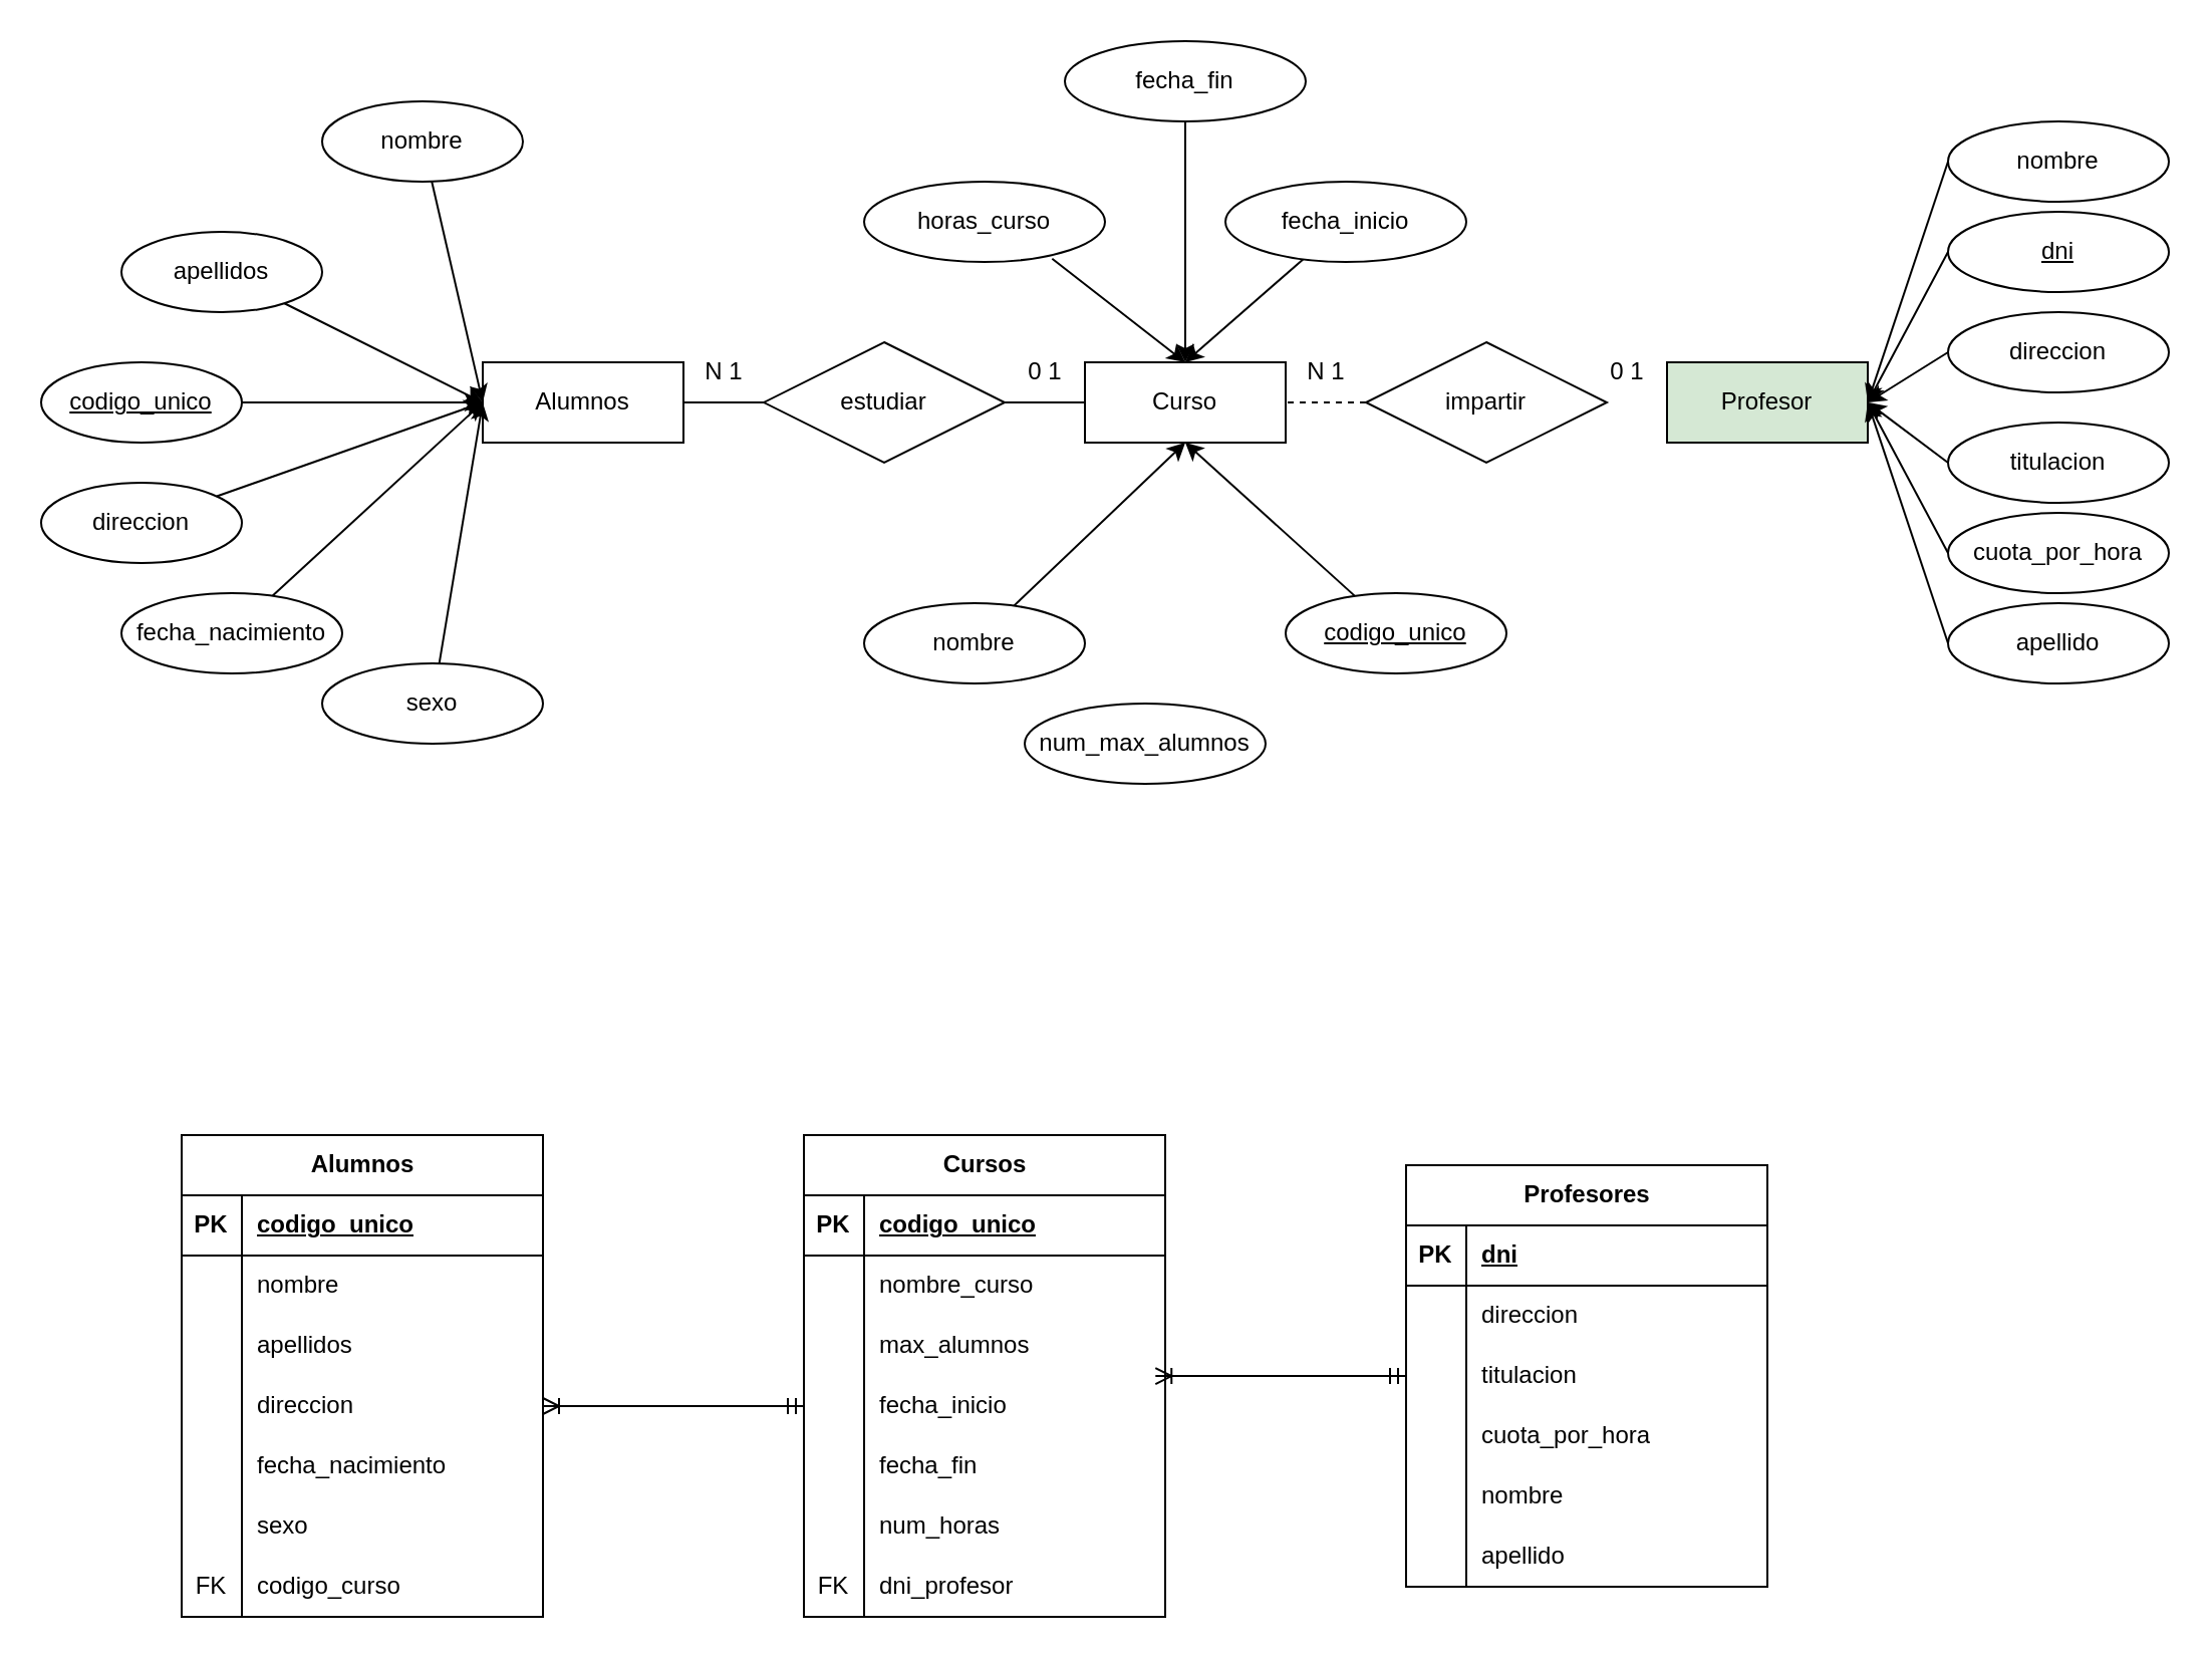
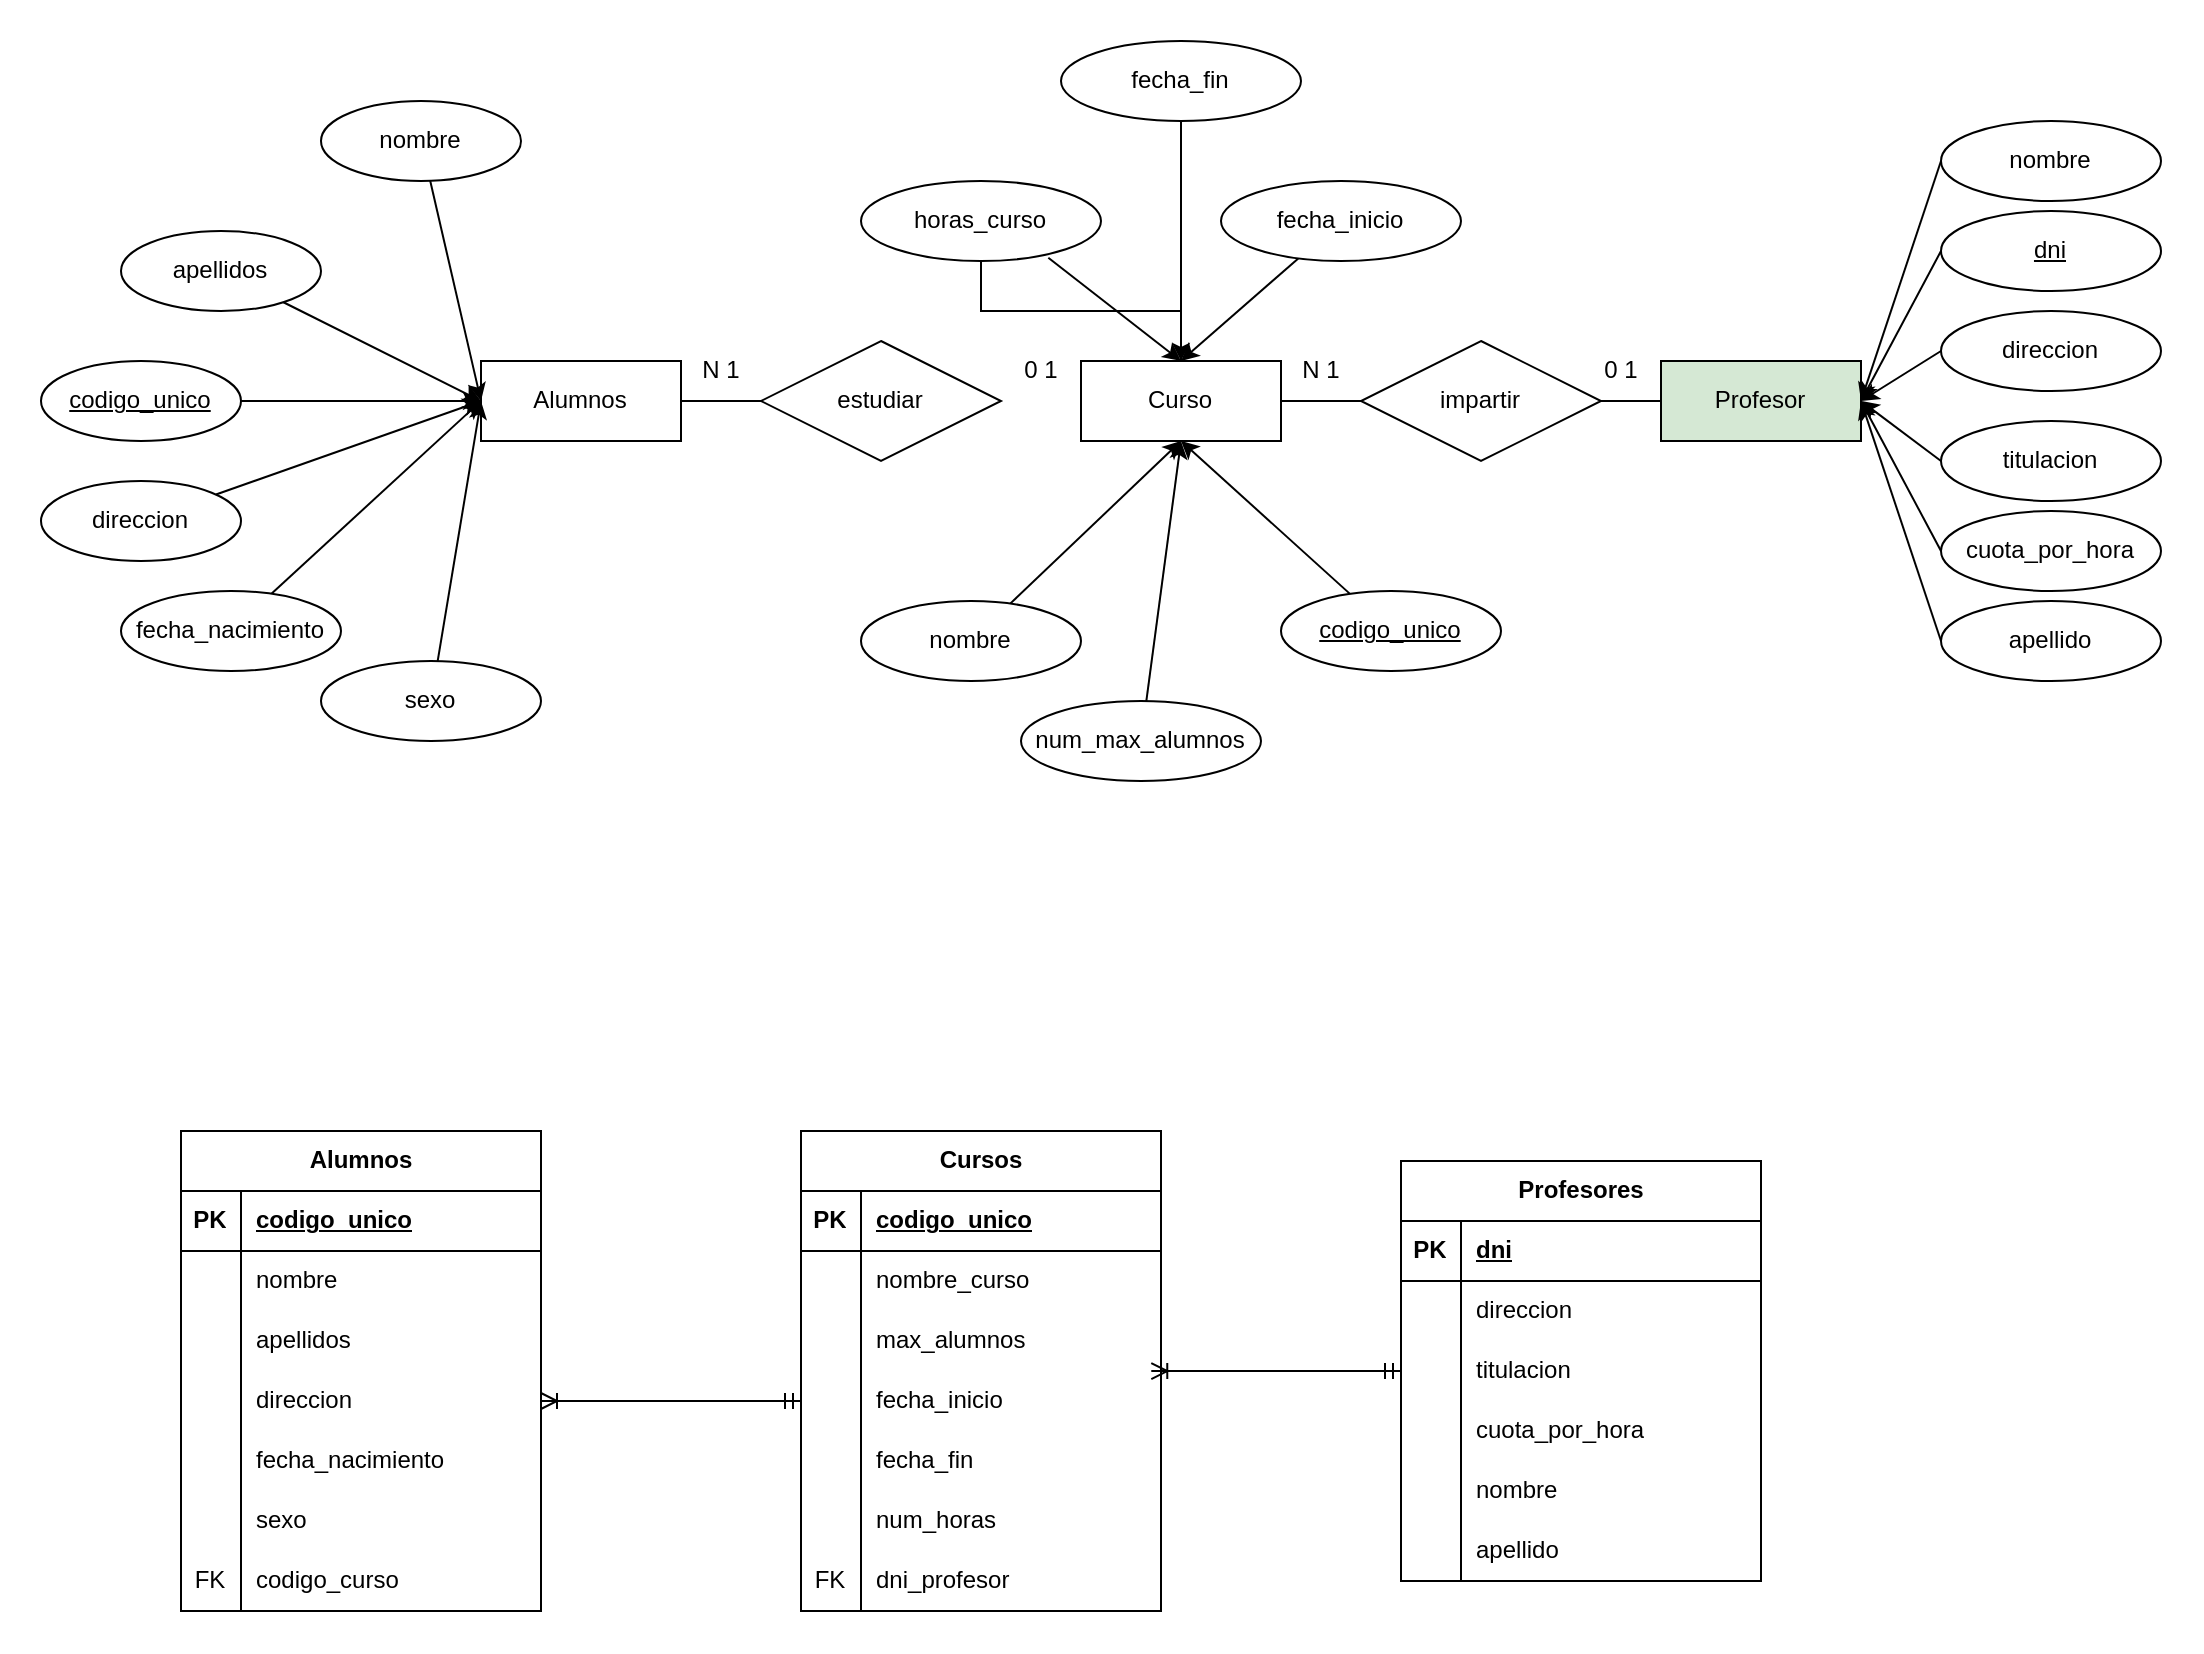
- <mxCell id="3" style="edgeStyle=orthogonalEdgeStyle;rounded=0;orthogonalLoop=1;jettySize=auto;html=1;entryX=1;entryY=0.5;entryDx=0;entryDy=0;endArrow=none;endFill=0;" edge="1" parent="1" source="4" target="39"><mxGeometry relative="1" as="geometry" /></mxCell>
+ <mxCell id="3" style="edgeStyle=orthogonalEdgeStyle;rounded=0;orthogonalLoop=1;jettySize=auto;html=1;endArrow=none;endFill=0;" edge="1" parent="1" source="4" target="113"><mxGeometry relative="1" as="geometry" /></mxCell>
- <mxCell id="40" style="edgeStyle=orthogonalEdgeStyle;rounded=0;orthogonalLoop=1;jettySize=auto;html=1;entryX=1;entryY=0.5;entryDx=0;entryDy=0;endArrow=none;endFill=0;dashed=1;" edge="1" parent="1" source="41" target="4"><mxGeometry relative="1" as="geometry" /></mxCell>
+ <mxCell id="40" style="edgeStyle=orthogonalEdgeStyle;rounded=0;orthogonalLoop=1;jettySize=auto;html=1;entryX=1;entryY=0.5;entryDx=0;entryDy=0;endArrow=none;endFill=0;" edge="1" parent="1" source="41" target="4"><mxGeometry relative="1" as="geometry" /></mxCell>
+ <mxCell id="5" style="edgeStyle=orthogonalEdgeStyle;rounded=0;orthogonalLoop=1;jettySize=auto;html=1;entryX=1;entryY=0.5;entryDx=0;entryDy=0;endArrow=none;endFill=0;" edge="1" parent="1" source="6" target="41"><mxGeometry relative="1" as="geometry" /></mxCell>
+ <mxCell id="23" style="rounded=0;orthogonalLoop=1;jettySize=auto;html=1;entryX=0.5;entryY=1;entryDx=0;entryDy=0;" edge="1" parent="1" source="24" target="4"><mxGeometry relative="1" as="geometry" /></mxCell>
